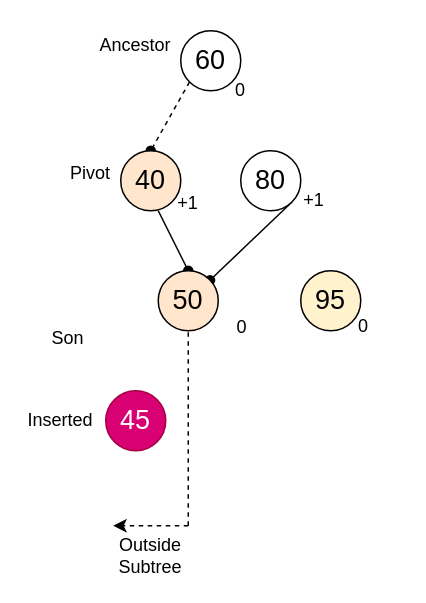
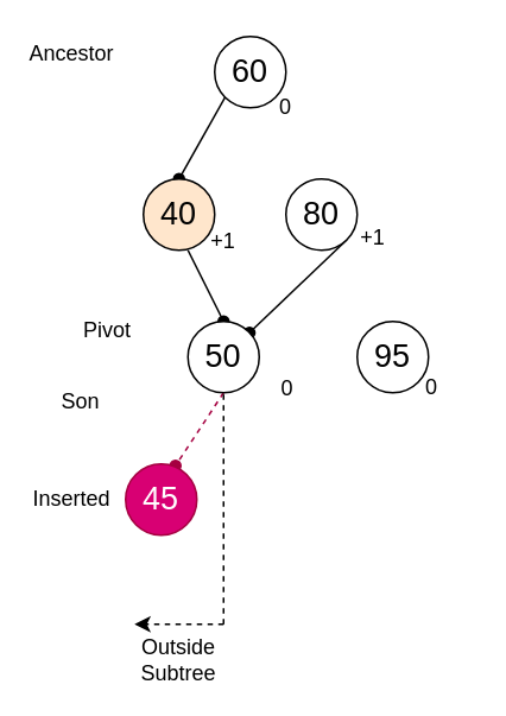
- <mxCell id="20" value="Ancestor" style="text;html=1;strokeColor=none;fillColor=none;align=center;verticalAlign=middle;whiteSpace=wrap;rounded=0;" vertex="1" parent="1"><mxGeometry x="70" y="20" width="40" height="20" as="geometry" /></mxCell>
+ <mxCell id="20" value="Ancestor" style="text;html=1;strokeColor=none;fillColor=none;align=center;verticalAlign=middle;whiteSpace=wrap;rounded=0;" vertex="1" parent="1"><mxGeometry x="20" y="20" width="40" height="20" as="geometry" /></mxCell>
- <mxCell id="2" style="edgeStyle=none;rounded=0;orthogonalLoop=1;jettySize=auto;html=1;exitX=0;exitY=1;exitDx=0;exitDy=0;entryX=0.5;entryY=0;entryDx=0;entryDy=0;endArrow=oval;endFill=1;strokeColor=#000000;dashed=1;" edge="1" parent="1" source="3" target="5"><mxGeometry relative="1" as="geometry" /></mxCell>
+ <mxCell id="2" style="edgeStyle=none;rounded=0;orthogonalLoop=1;jettySize=auto;html=1;exitX=0;exitY=1;exitDx=0;exitDy=0;entryX=0.5;entryY=0;entryDx=0;entryDy=0;endArrow=oval;endFill=1;strokeColor=#000000;" edge="1" parent="1" source="3" target="5"><mxGeometry relative="1" as="geometry" /></mxCell>
- <mxCell id="18" value="Pivot" style="text;html=1;strokeColor=none;fillColor=none;align=center;verticalAlign=middle;whiteSpace=wrap;rounded=0;" vertex="1" parent="1"><mxGeometry x="40" y="105" width="40" height="20" as="geometry" /></mxCell>
+ <mxCell id="18" value="Pivot" style="text;html=1;strokeColor=none;fillColor=none;align=center;verticalAlign=middle;whiteSpace=wrap;rounded=0;" vertex="1" parent="1"><mxGeometry x="40" y="175" width="40" height="20" as="geometry" /></mxCell>
- <mxCell id="9" value="&lt;font style=&quot;font-size: 18px&quot;&gt;50&lt;/font&gt;" style="ellipse;whiteSpace=wrap;html=1;aspect=fixed;fillColor=#ffe6cc;" vertex="1" parent="1"><mxGeometry x="105" y="180" width="40" height="40" as="geometry" /></mxCell>
+ <mxCell id="9" value="&lt;font style=&quot;font-size: 18px&quot;&gt;50&lt;/font&gt;" style="ellipse;whiteSpace=wrap;html=1;aspect=fixed;" vertex="1" parent="1"><mxGeometry x="105" y="180" width="40" height="40" as="geometry" /></mxCell>
- <mxCell id="10" value="&lt;font style=&quot;font-size: 18px&quot;&gt;95&lt;/font&gt;" style="ellipse;whiteSpace=wrap;html=1;aspect=fixed;fillColor=#fff2cc;" vertex="1" parent="1"><mxGeometry x="200" y="180" width="40" height="40" as="geometry" /></mxCell>
+ <mxCell id="10" value="&lt;font style=&quot;font-size: 18px&quot;&gt;95&lt;/font&gt;" style="ellipse;whiteSpace=wrap;html=1;aspect=fixed;" vertex="1" parent="1"><mxGeometry x="200" y="180" width="40" height="40" as="geometry" /></mxCell>
+ <mxCell id="8" style="edgeStyle=none;rounded=0;orthogonalLoop=1;jettySize=auto;html=1;exitX=0.5;exitY=1;exitDx=0;exitDy=0;endArrow=oval;endFill=1;strokeColor=#A50040;dashed=1;fillColor=#d80073;entryX=0.7;entryY=0.025;entryDx=0;entryDy=0;entryPerimeter=0;" edge="1" parent="1" source="9" target="11"><mxGeometry relative="1" as="geometry"><mxPoint x="100" y="270" as="targetPoint" /></mxGeometry></mxCell>
